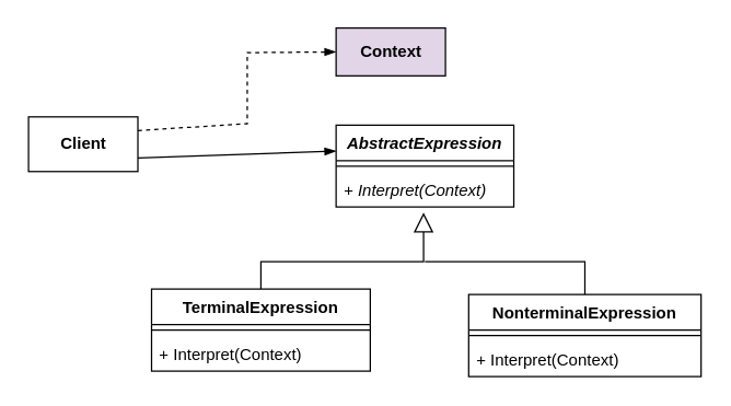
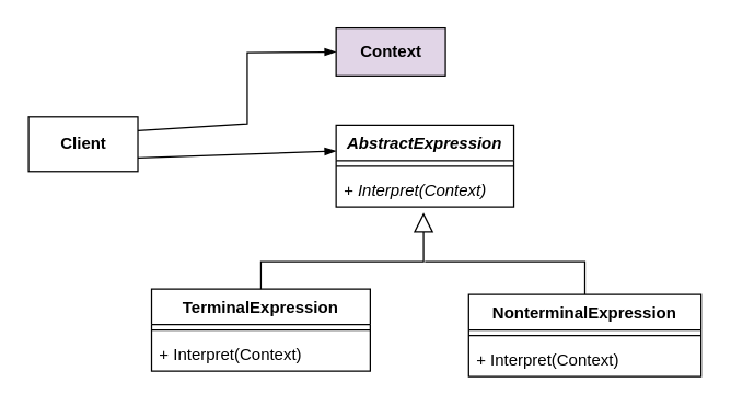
- <mxCell id="14" style="edgeStyle=none;rounded=0;orthogonalLoop=1;jettySize=auto;html=1;exitX=1;exitY=0.25;exitDx=0;exitDy=0;entryX=0;entryY=0.5;entryDx=0;entryDy=0;startArrow=none;startFill=0;endArrow=blockThin;endFill=1;strokeColor=#000000;dashed=1;" edge="1" parent="1" source="15" target="16"><mxGeometry relative="1" as="geometry"><Array as="points"><mxPoint x="180" y="90" /><mxPoint x="180" y="38" /></Array></mxGeometry></mxCell>
+ <mxCell id="14" style="edgeStyle=none;rounded=0;orthogonalLoop=1;jettySize=auto;html=1;exitX=1;exitY=0.25;exitDx=0;exitDy=0;entryX=0;entryY=0.5;entryDx=0;entryDy=0;startArrow=none;startFill=0;endArrow=blockThin;endFill=1;strokeColor=#000000;" edge="1" parent="1" source="15" target="16"><mxGeometry relative="1" as="geometry"><Array as="points"><mxPoint x="180" y="90" /><mxPoint x="180" y="38" /></Array></mxGeometry></mxCell>
